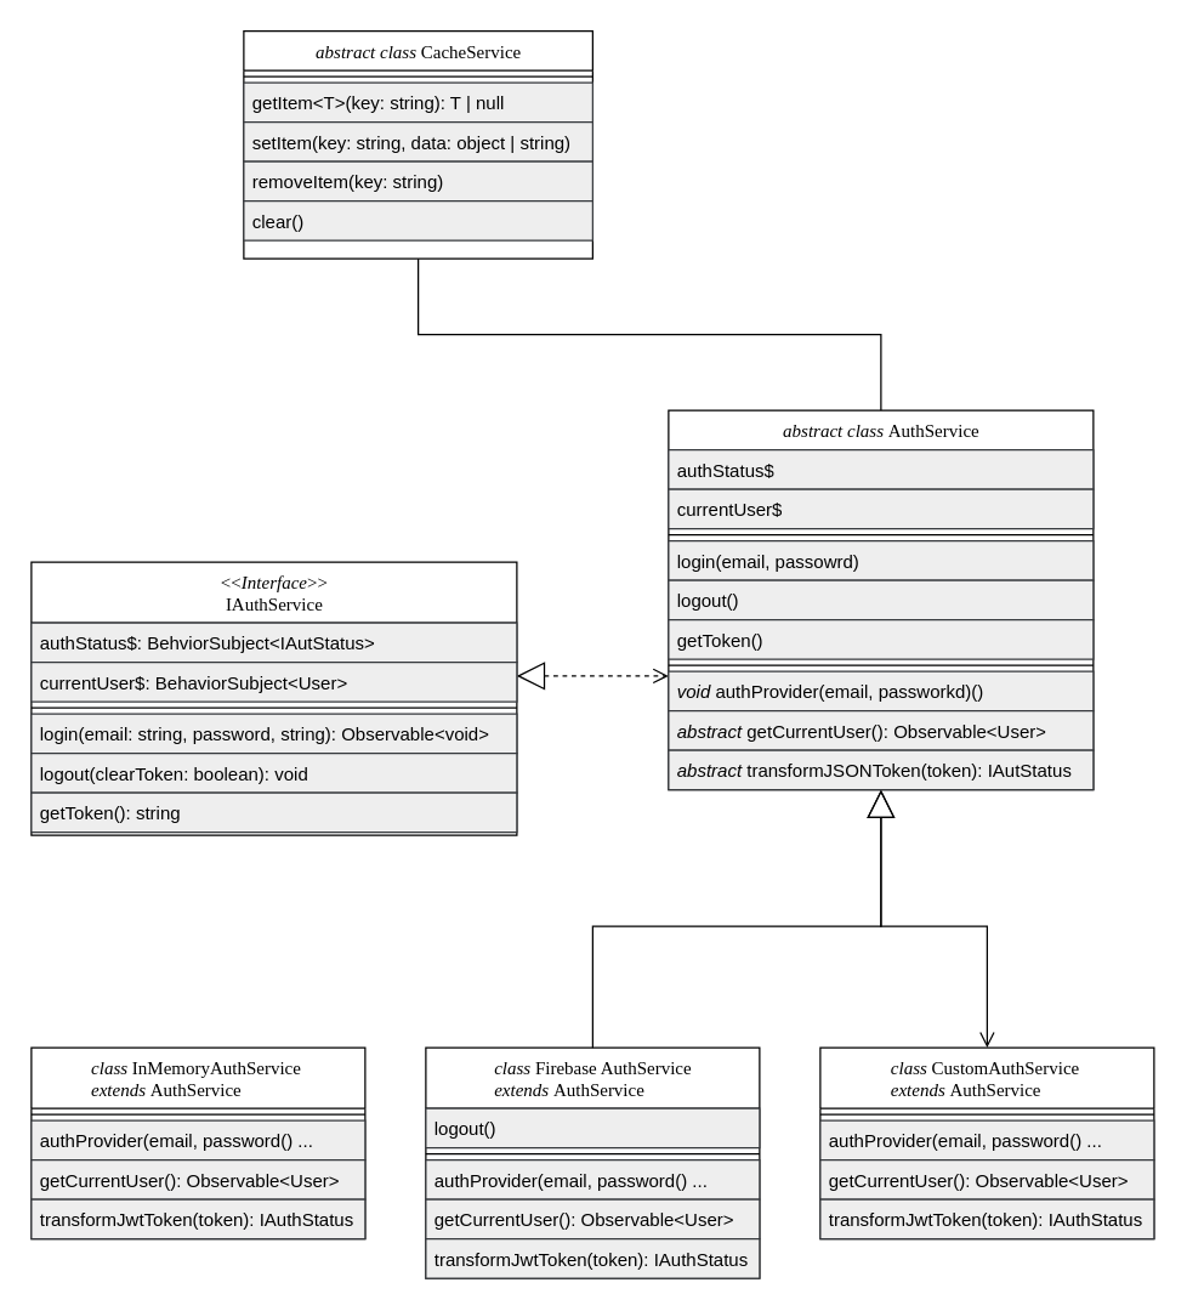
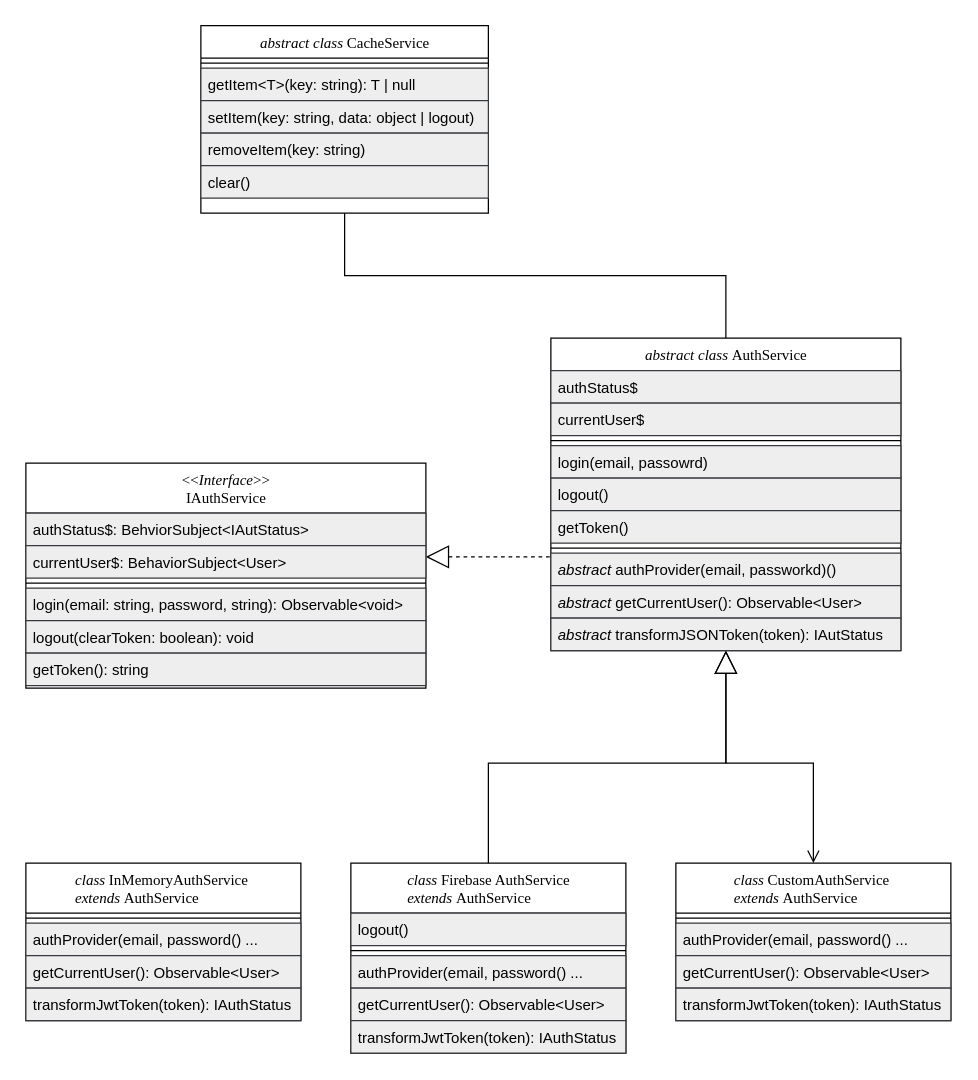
- <mxCell id="6" value="setItem(key: string, data: object | string)" style="text;html=1;strokeColor=#36393d;fillColor=#eeeeee;align=left;verticalAlign=top;spacingLeft=4;spacingRight=4;whiteSpace=wrap;overflow=hidden;rotatable=0;points=[[0,0.5],[1,0.5]];portConstraint=eastwest;" parent="3" vertex="1"><mxGeometry y="60" width="230" height="26" as="geometry" /></mxCell>
+ <mxCell id="6" value="setItem(key: string, data: object | logout)" style="text;html=1;strokeColor=#36393d;fillColor=#eeeeee;align=left;verticalAlign=top;spacingLeft=4;spacingRight=4;whiteSpace=wrap;overflow=hidden;rotatable=0;points=[[0,0.5],[1,0.5]];portConstraint=eastwest;" parent="3" vertex="1"><mxGeometry y="60" width="230" height="26" as="geometry" /></mxCell>
- <mxCell id="2" style="edgeStyle=elbowEdgeStyle;html=1;labelBackgroundColor=none;startFill=0;startSize=16;endArrow=open;endFill=0;endSize=8;fontFamily=Verdana;fontSize=12;elbow=vertical;dashed=1;startArrow=block;rounded=0;strokeWidth=1;" parent="1" source="9" target="19" edge="1"><mxGeometry relative="1" as="geometry" /></mxCell>
+ <mxCell id="2" style="edgeStyle=elbowEdgeStyle;html=1;labelBackgroundColor=none;startFill=0;startSize=16;endArrow=none;endFill=0;endSize=8;fontFamily=Verdana;fontSize=12;elbow=vertical;dashed=1;startArrow=block;rounded=0;strokeWidth=1;" parent="1" source="9" target="19" edge="1"><mxGeometry relative="1" as="geometry" /></mxCell>
- <mxCell id="27" value="&lt;i&gt;void&lt;/i&gt;&amp;nbsp;authProvider(email, passworkd)()" style="text;html=1;strokeColor=#36393d;fillColor=#eeeeee;align=left;verticalAlign=top;spacingLeft=4;spacingRight=4;whiteSpace=wrap;overflow=hidden;rotatable=0;points=[[0,0.5],[1,0.5]];portConstraint=eastwest;" vertex="1" parent="19"><mxGeometry y="172" width="280" height="26" as="geometry" /></mxCell>
+ <mxCell id="27" value="&lt;i&gt;abstract&lt;/i&gt;&amp;nbsp;authProvider(email, passworkd)()" style="text;html=1;strokeColor=#36393d;fillColor=#eeeeee;align=left;verticalAlign=top;spacingLeft=4;spacingRight=4;whiteSpace=wrap;overflow=hidden;rotatable=0;points=[[0,0.5],[1,0.5]];portConstraint=eastwest;" vertex="1" parent="19"><mxGeometry y="172" width="280" height="26" as="geometry" /></mxCell>
